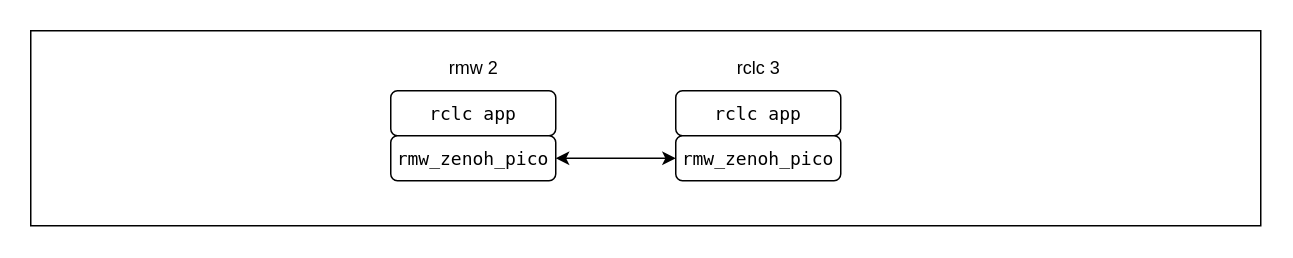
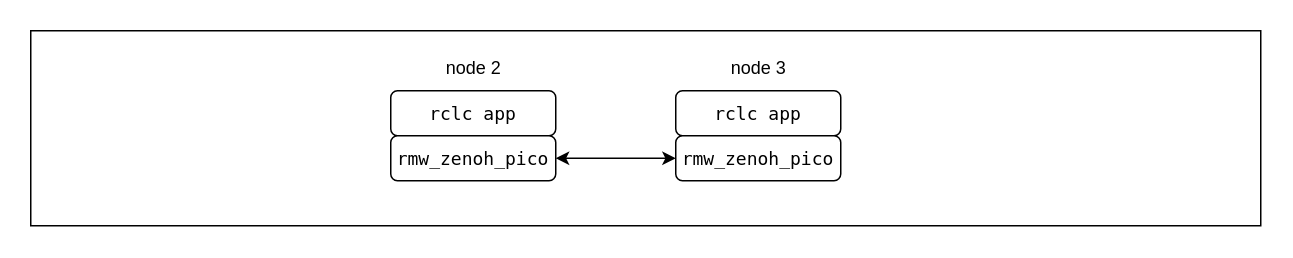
- <mxCell id="6" value="rmw 2" style="text;html=1;align=center;verticalAlign=middle;resizable=0;points=[];autosize=1;strokeColor=none;fillColor=none;" parent="1" vertex="1"><mxGeometry x="285" y="30" width="60" height="30" as="geometry" /></mxCell>
+ <mxCell id="6" value="node 2" style="text;html=1;align=center;verticalAlign=middle;resizable=0;points=[];autosize=1;strokeColor=none;fillColor=none;" parent="1" vertex="1"><mxGeometry x="285" y="30" width="60" height="30" as="geometry" /></mxCell>
- <mxCell id="9" value="rclc 3" style="text;html=1;align=center;verticalAlign=middle;resizable=0;points=[];autosize=1;strokeColor=none;fillColor=none;" parent="1" vertex="1"><mxGeometry x="475" y="30" width="60" height="30" as="geometry" /></mxCell>
+ <mxCell id="9" value="node 3" style="text;html=1;align=center;verticalAlign=middle;resizable=0;points=[];autosize=1;strokeColor=none;fillColor=none;" parent="1" vertex="1"><mxGeometry x="475" y="30" width="60" height="30" as="geometry" /></mxCell>
